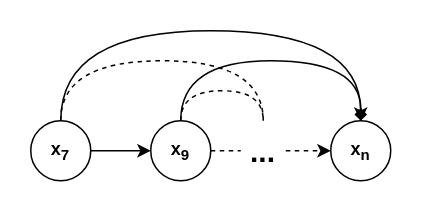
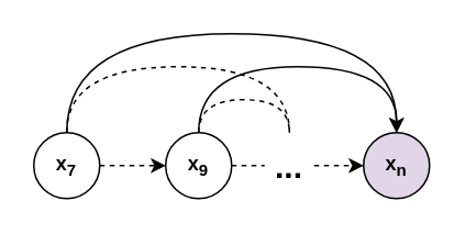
- <mxCell id="6" style="edgeStyle=orthogonalEdgeStyle;curved=1;orthogonalLoop=1;jettySize=auto;html=1;exitX=0.5;exitY=0;exitDx=0;exitDy=0;entryX=0.5;entryY=0;entryDx=0;entryDy=0;endArrow=diamond;" edge="1" parent="1" source="8" target="9"><mxGeometry relative="1" as="geometry"><Array as="points"><mxPoint x="120" y="40" /><mxPoint x="240" y="40" /></Array></mxGeometry></mxCell>
+ <mxCell id="6" style="edgeStyle=orthogonalEdgeStyle;curved=1;orthogonalLoop=1;jettySize=auto;html=1;exitX=0.5;exitY=0;exitDx=0;exitDy=0;entryX=0.5;entryY=0;entryDx=0;entryDy=0;" edge="1" parent="1" source="8" target="9"><mxGeometry relative="1" as="geometry"><Array as="points"><mxPoint x="120" y="40" /><mxPoint x="240" y="40" /></Array></mxGeometry></mxCell>
- <mxCell id="2" style="edgeStyle=orthogonalEdgeStyle;rounded=0;orthogonalLoop=1;jettySize=auto;html=1;exitX=1;exitY=0.5;exitDx=0;exitDy=0;entryX=0;entryY=0.5;entryDx=0;entryDy=0;" parent="1" source="5" target="8" edge="1"><mxGeometry relative="1" as="geometry" /></mxCell>
+ <mxCell id="2" style="edgeStyle=orthogonalEdgeStyle;rounded=0;orthogonalLoop=1;jettySize=auto;html=1;exitX=1;exitY=0.5;exitDx=0;exitDy=0;entryX=0;entryY=0.5;entryDx=0;entryDy=0;dashed=1;" parent="1" source="5" target="8" edge="1"><mxGeometry relative="1" as="geometry" /></mxCell>
- <mxCell id="9" value="&lt;b&gt;x&lt;sub&gt;n&lt;/sub&gt;&lt;/b&gt;" style="ellipse;whiteSpace=wrap;html=1;aspect=fixed;" parent="1" vertex="1"><mxGeometry x="220" y="80" width="40" height="40" as="geometry" /></mxCell>
+ <mxCell id="9" value="&lt;b&gt;x&lt;sub&gt;n&lt;/sub&gt;&lt;/b&gt;" style="ellipse;whiteSpace=wrap;html=1;aspect=fixed;fillColor=#e1d5e7;" parent="1" vertex="1"><mxGeometry x="220" y="80" width="40" height="40" as="geometry" /></mxCell>
